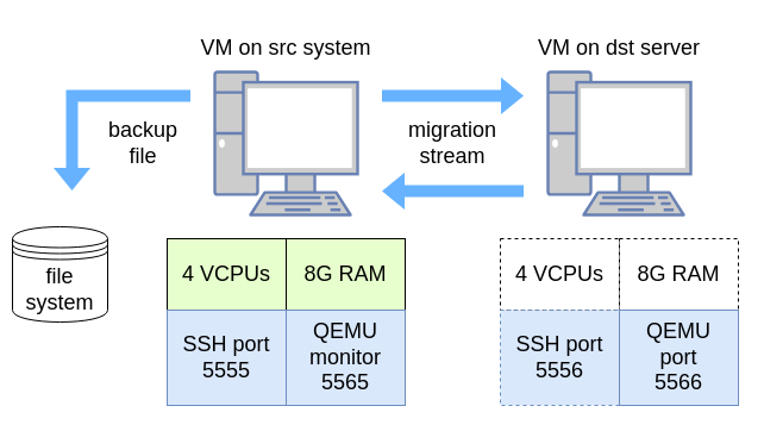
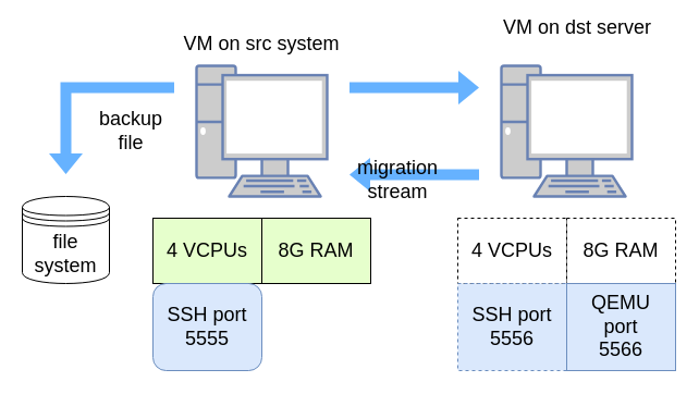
- <mxCell id="5" value="VM on dst server" style="text;html=1;strokeColor=none;fillColor=none;align=center;verticalAlign=middle;whiteSpace=wrap;rounded=0;fontSize=18;" parent="1" vertex="1"><mxGeometry x="440" y="20" width="160" height="40" as="geometry" /></mxCell>
+ <mxCell id="5" value="VM on dst server" style="text;html=1;strokeColor=none;fillColor=none;align=center;verticalAlign=middle;whiteSpace=wrap;rounded=0;fontSize=18;" parent="1" vertex="1"><mxGeometry x="450" y="5" width="160" height="40" as="geometry" /></mxCell>
- <mxCell id="18" value="migration&lt;br&gt;stream" style="text;html=1;strokeColor=none;fillColor=none;align=center;verticalAlign=middle;whiteSpace=wrap;rounded=0;fontSize=18;" parent="1" vertex="1"><mxGeometry x="340" y="100" width="80" height="40" as="geometry" /></mxCell>
+ <mxCell id="18" value="migration&lt;br&gt;stream" style="text;html=1;strokeColor=none;fillColor=none;align=center;verticalAlign=middle;whiteSpace=wrap;rounded=0;fontSize=18;" parent="1" vertex="1"><mxGeometry x="325" y="145" width="80" height="40" as="geometry" /></mxCell>
- <mxCell id="16" value="file system" style="shape=datastore;whiteSpace=wrap;html=1;fontSize=18;fillColor=#FFFFFF;" parent="1" vertex="1"><mxGeometry x="10" y="190" width="80" height="80" as="geometry" /></mxCell>
+ <mxCell id="16" value="file system" style="shape=datastore;whiteSpace=wrap;html=1;fontSize=18;fillColor=#FFFFFF;" parent="1" vertex="1"><mxGeometry y="180" width="80" height="80" as="geometry" x="20" /></mxCell>
- <mxCell id="12" value="SSH port&lt;br&gt;5555" style="rounded=0;whiteSpace=wrap;html=1;fontSize=18;fillColor=#dae8fc;strokeColor=#6c8ebf;" parent="1" vertex="1"><mxGeometry x="140" y="260" width="100" height="80" as="geometry" /></mxCell>
+ <mxCell id="12" value="SSH port&lt;br&gt;5555" style="whiteSpace=wrap;html=1;fontSize=18;fillColor=#dae8fc;strokeColor=#6c8ebf;rounded=1;" parent="1" vertex="1"><mxGeometry x="140" y="260" width="100" height="80" as="geometry" /></mxCell>
- <mxCell id="13" value="QEMU&lt;br&gt;monitor&lt;br&gt;5565" style="rounded=0;whiteSpace=wrap;html=1;fontSize=18;fillColor=#dae8fc;strokeColor=#6c8ebf;" parent="1" vertex="1"><mxGeometry x="240" y="260" width="100" height="80" as="geometry" /></mxCell>
